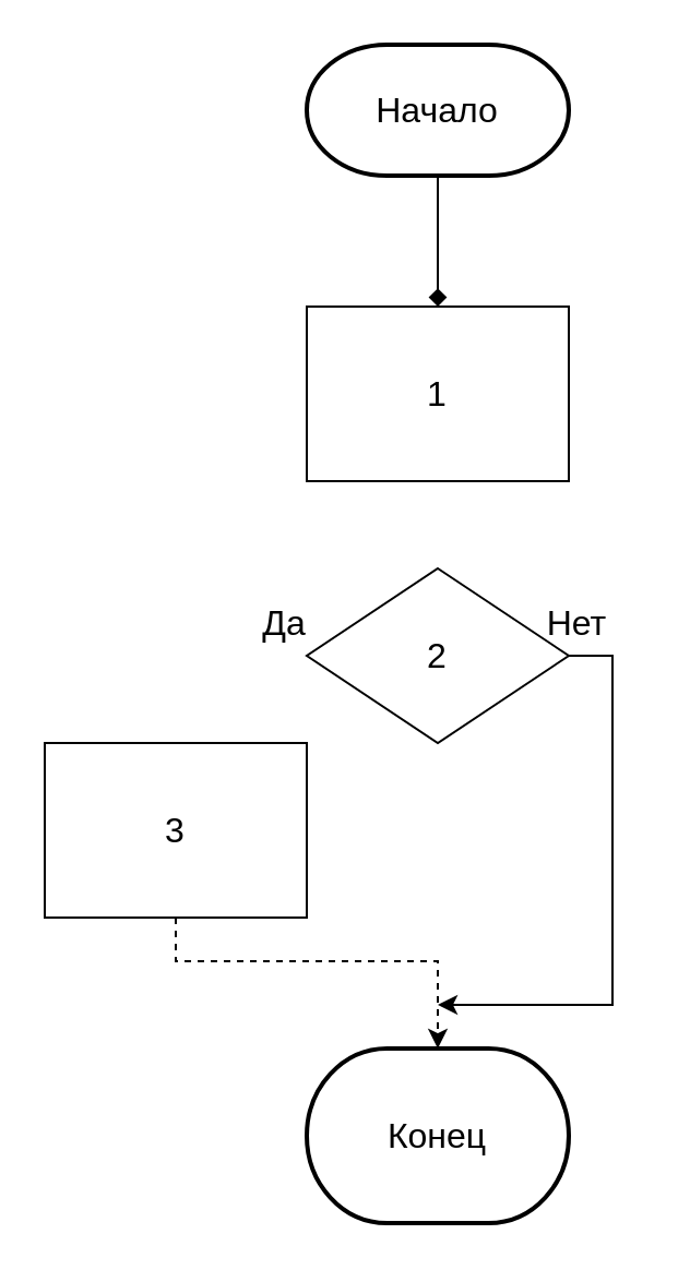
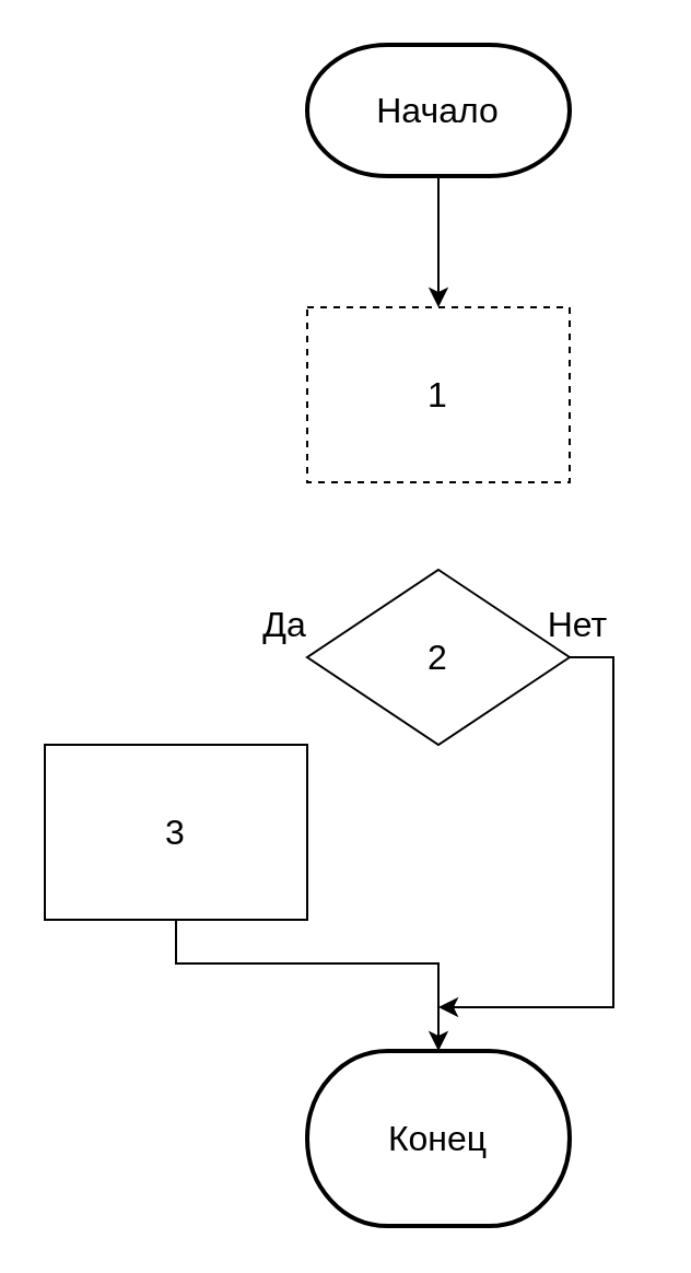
- <mxCell id="2" style="edgeStyle=orthogonalEdgeStyle;rounded=0;orthogonalLoop=1;jettySize=auto;html=1;entryX=0.5;entryY=0;entryDx=0;entryDy=0;fontSize=16;endArrow=diamond;" edge="1" parent="1" source="3" target="4"><mxGeometry relative="1" as="geometry" /></mxCell>
+ <mxCell id="2" style="edgeStyle=orthogonalEdgeStyle;rounded=0;orthogonalLoop=1;jettySize=auto;html=1;entryX=0.5;entryY=0;entryDx=0;entryDy=0;fontSize=16;" edge="1" parent="1" source="3" target="4"><mxGeometry relative="1" as="geometry" /></mxCell>
- <mxCell id="4" value="1" style="rounded=0;whiteSpace=wrap;html=1;fontSize=16;" vertex="1" parent="1"><mxGeometry x="140" y="140" width="120" height="80" as="geometry" /></mxCell>
+ <mxCell id="4" value="1" style="rounded=0;whiteSpace=wrap;html=1;fontSize=16;dashed=1;" vertex="1" parent="1"><mxGeometry x="140" y="140" width="120" height="80" as="geometry" /></mxCell>
- <mxCell id="7" style="edgeStyle=orthogonalEdgeStyle;rounded=0;orthogonalLoop=1;jettySize=auto;html=1;fontSize=16;dashed=1;" edge="1" parent="1" source="8" target="9"><mxGeometry relative="1" as="geometry"><Array as="points"><mxPoint x="80" y="440" /><mxPoint x="200" y="440" /></Array></mxGeometry></mxCell>
+ <mxCell id="7" style="edgeStyle=orthogonalEdgeStyle;rounded=0;orthogonalLoop=1;jettySize=auto;html=1;fontSize=16;" edge="1" parent="1" source="8" target="9"><mxGeometry relative="1" as="geometry"><Array as="points"><mxPoint x="80" y="440" /><mxPoint x="200" y="440" /></Array></mxGeometry></mxCell>
